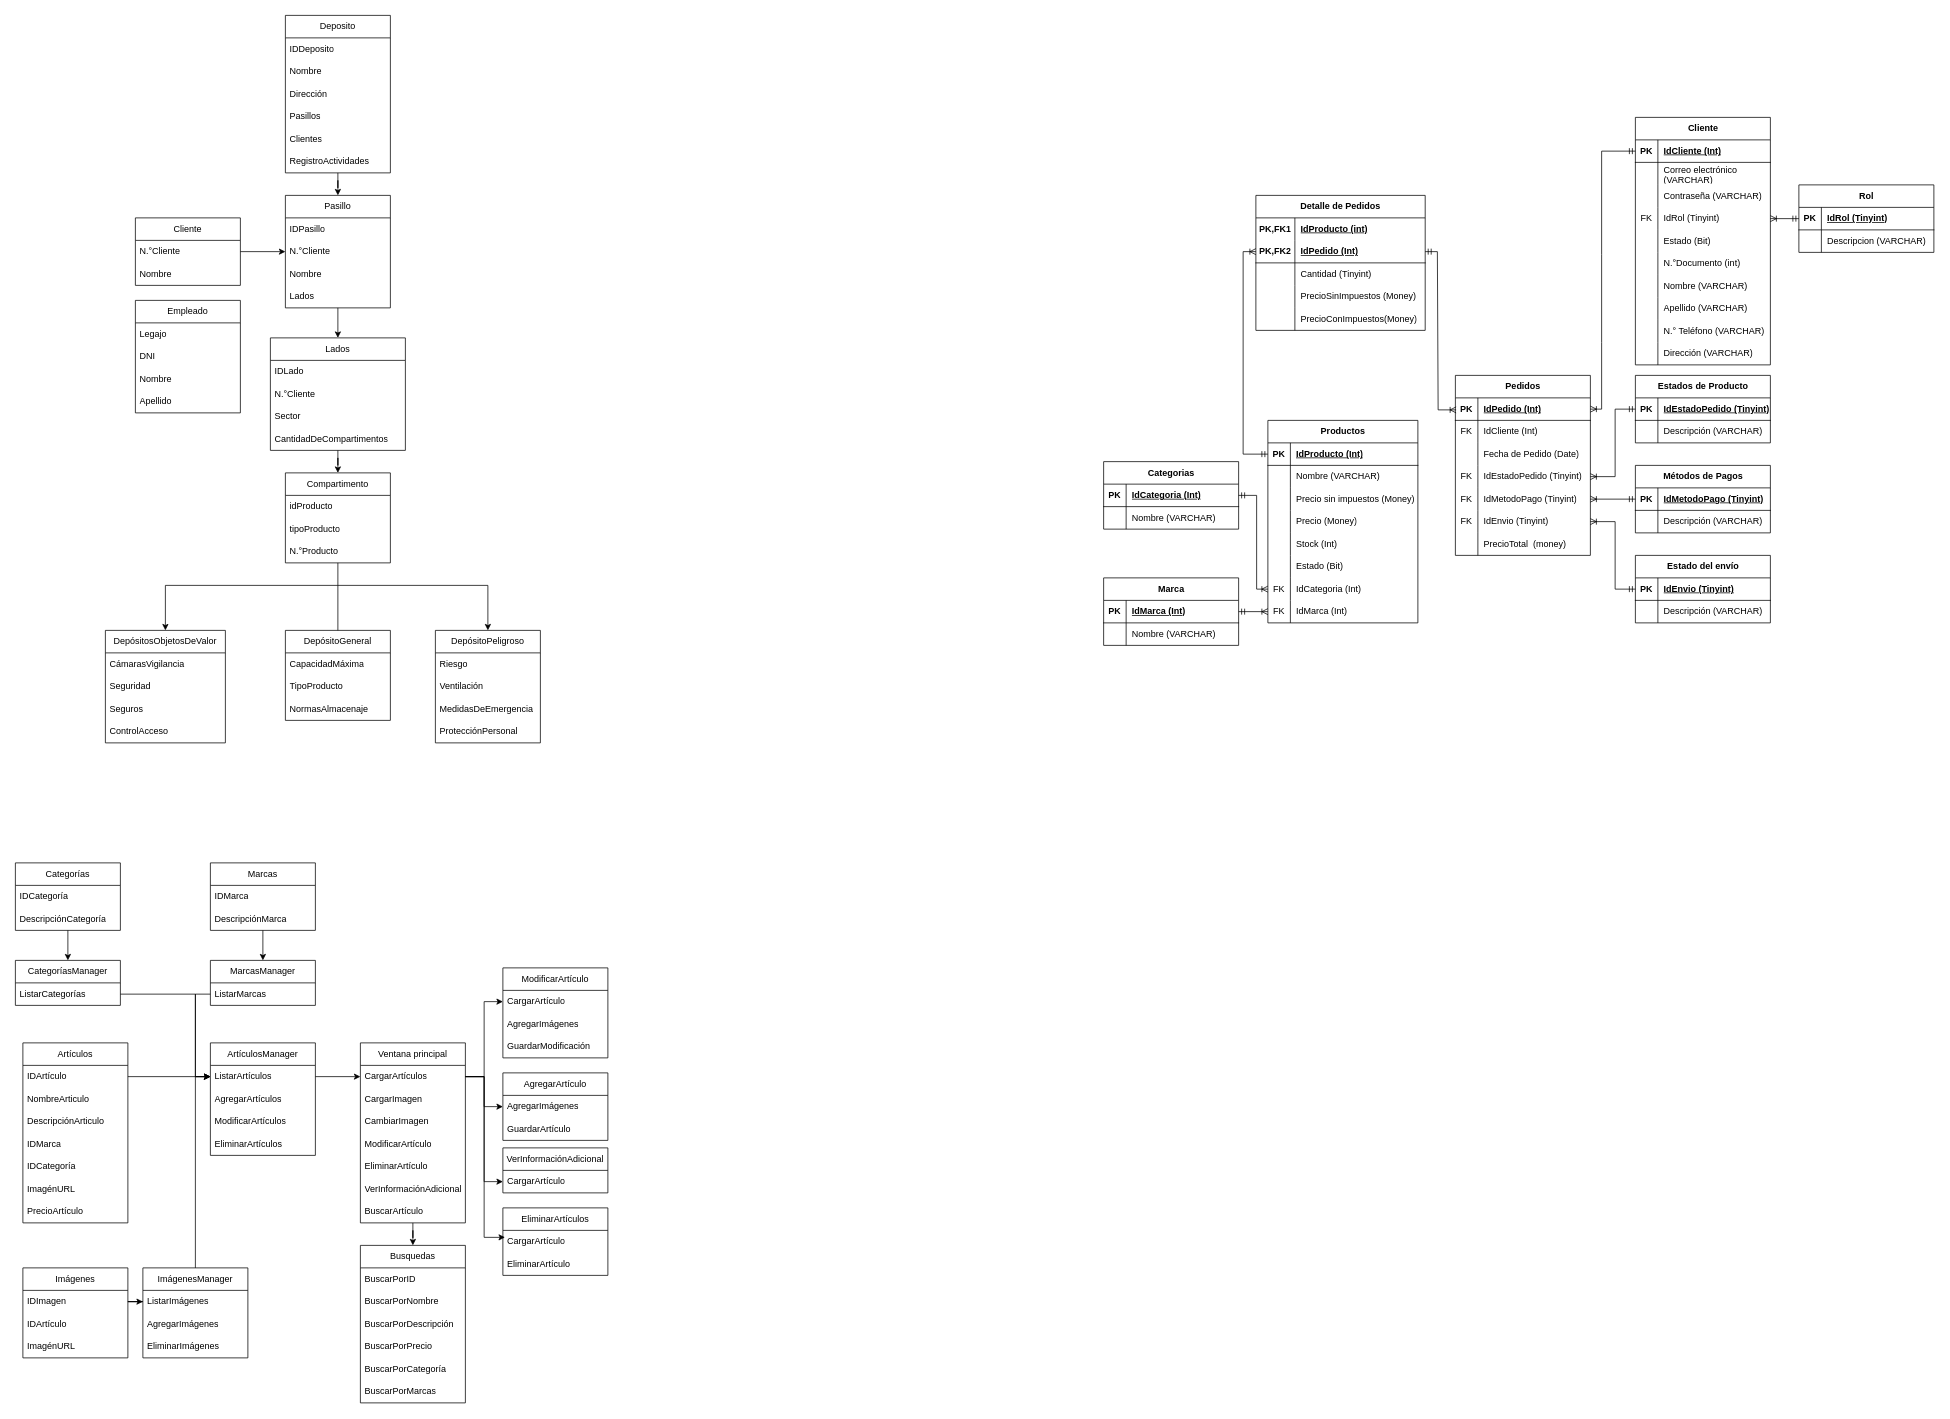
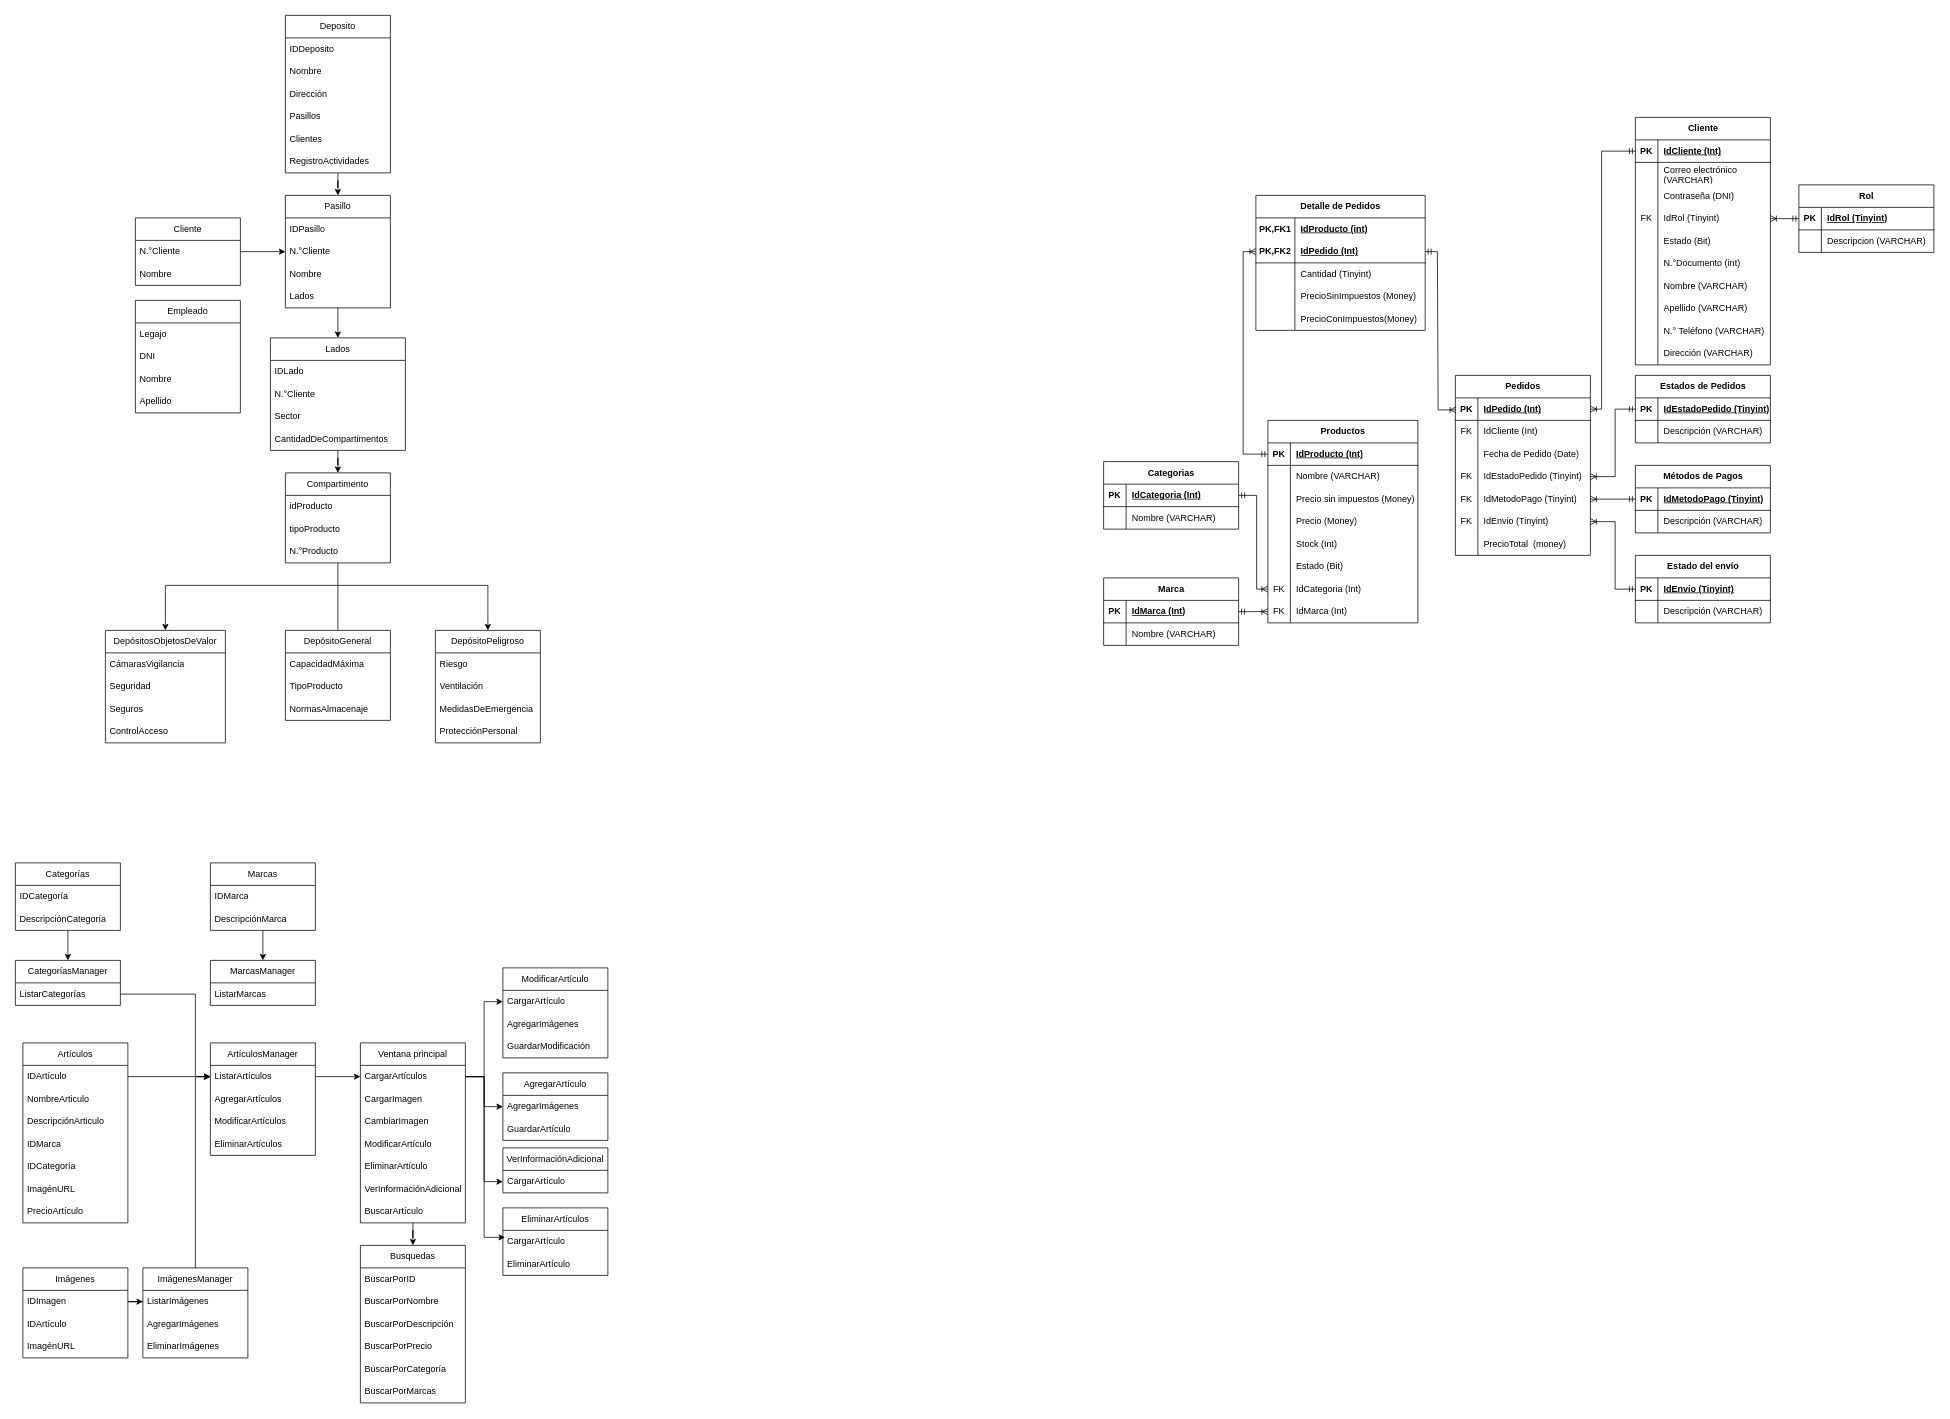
- <mxCell id="157" value="Contraseña (VARCHAR)" style="shape=partialRectangle;connectable=0;fillColor=none;top=0;left=0;bottom=0;right=0;align=left;spacingLeft=6;overflow=hidden;whiteSpace=wrap;html=1;" parent="155" vertex="1"><mxGeometry x="30" width="150" height="30" as="geometry"><mxRectangle width="150" height="30" as="alternateBounds" /></mxGeometry></mxCell>
+ <mxCell id="157" value="Contraseña (DNI)" style="shape=partialRectangle;connectable=0;fillColor=none;top=0;left=0;bottom=0;right=0;align=left;spacingLeft=6;overflow=hidden;whiteSpace=wrap;html=1;" parent="155" vertex="1"><mxGeometry x="30" width="150" height="30" as="geometry"><mxRectangle width="150" height="30" as="alternateBounds" /></mxGeometry></mxCell>
- <mxCell id="231" value="Estados de Producto" style="shape=table;startSize=30;container=1;collapsible=1;childLayout=tableLayout;fixedRows=1;rowLines=0;fontStyle=1;align=center;resizeLast=1;html=1;" parent="1" vertex="1"><mxGeometry x="2180" y="500" width="180" height="90" as="geometry" /></mxCell>
+ <mxCell id="231" value="Estados de Pedidos" style="shape=table;startSize=30;container=1;collapsible=1;childLayout=tableLayout;fixedRows=1;rowLines=0;fontStyle=1;align=center;resizeLast=1;html=1;" parent="1" vertex="1"><mxGeometry x="2180" y="500" width="180" height="90" as="geometry" /></mxCell>
- <mxCell id="99" style="edgeStyle=orthogonalEdgeStyle;rounded=0;orthogonalLoop=1;jettySize=auto;html=1;entryX=0;entryY=0.5;entryDx=0;entryDy=0;" parent="1" source="97" target="61" edge="1"><mxGeometry relative="1" as="geometry" /></mxCell>
